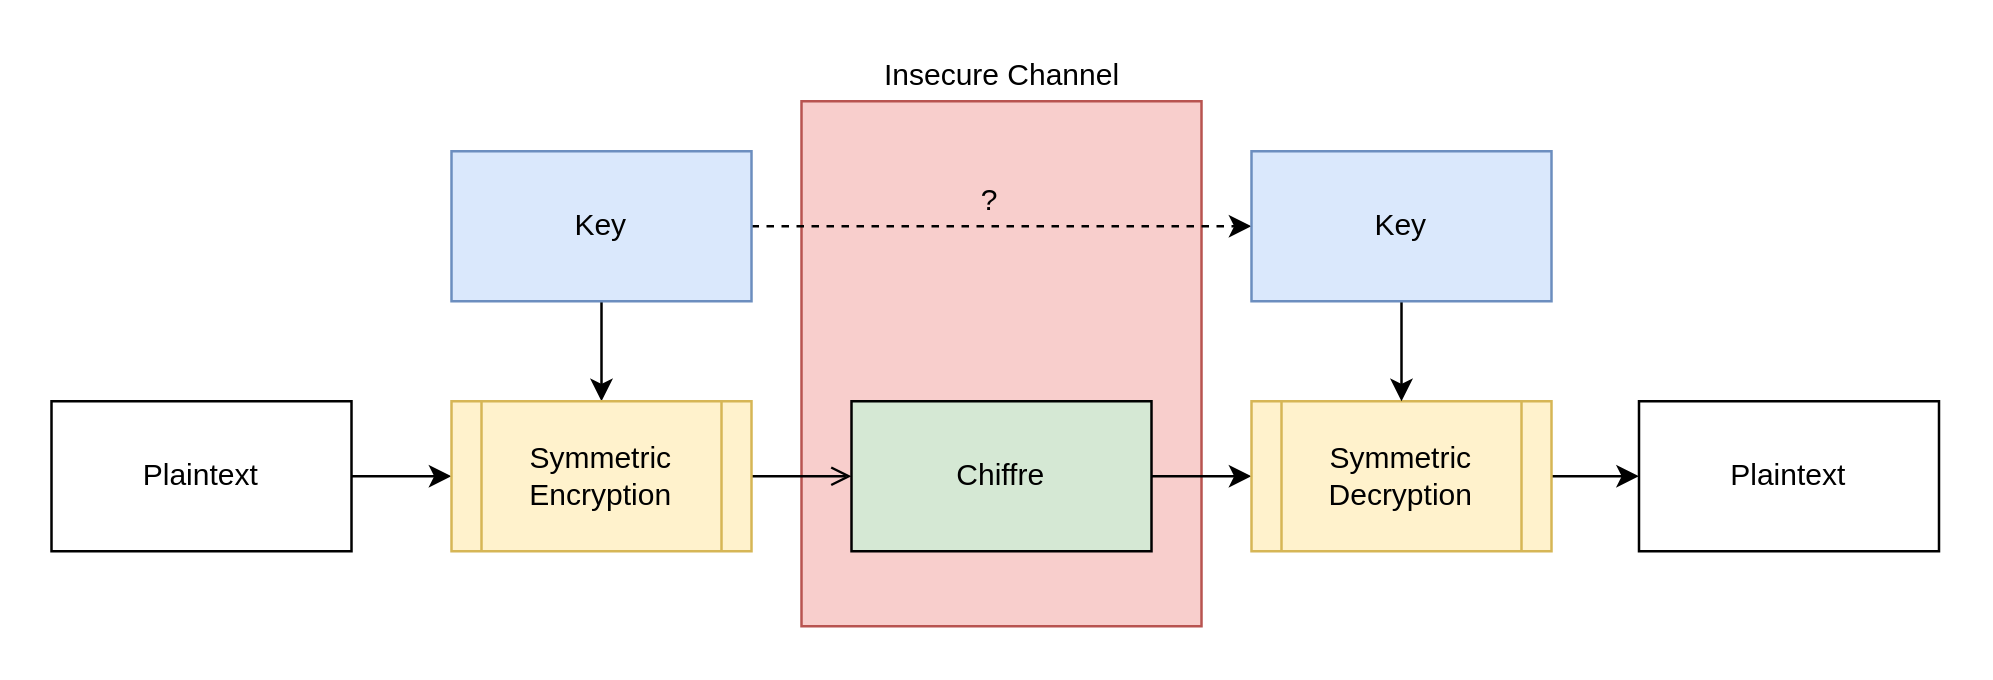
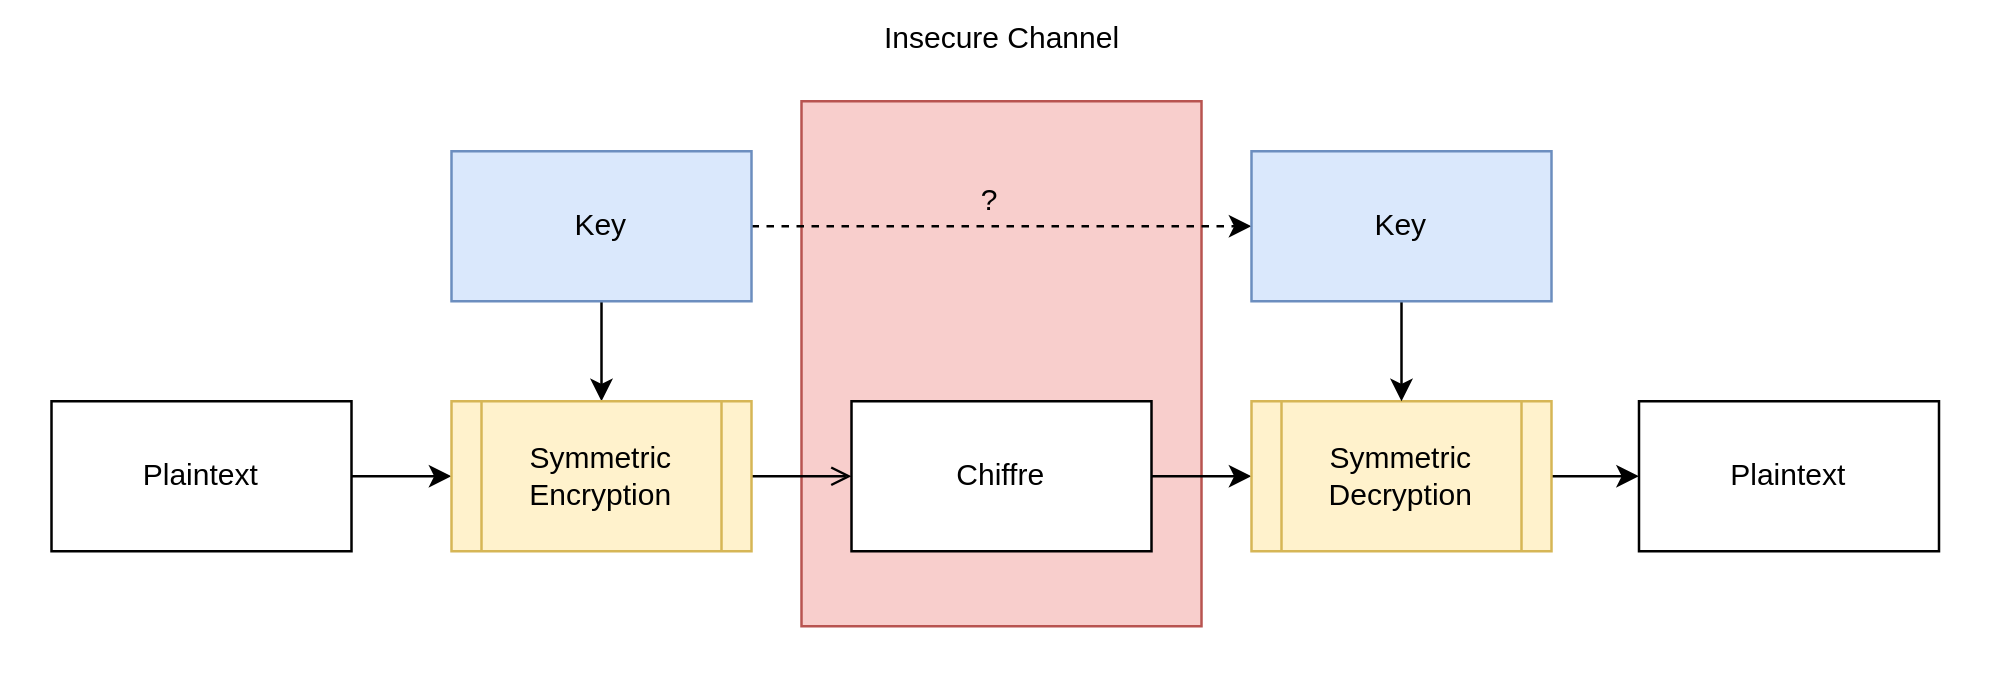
- <mxCell id="17" value="Insecure Channel" style="text;html=1;align=center;verticalAlign=middle;resizable=0;points=[];autosize=1;" vertex="1" parent="1"><mxGeometry x="345" y="20" width="110" height="20" as="geometry" /></mxCell>
+ <mxCell id="17" value="Insecure Channel" style="text;html=1;align=center;verticalAlign=middle;resizable=0;points=[];autosize=1;" vertex="1" parent="1"><mxGeometry x="345" y="5" width="110" height="20" as="geometry" /></mxCell>
- <mxCell id="11" value="Chiffre" style="rounded=0;whiteSpace=wrap;html=1;fillColor=#d5e8d4;" vertex="1" parent="1"><mxGeometry x="340" y="160" width="120" height="60" as="geometry" /></mxCell>
+ <mxCell id="11" value="Chiffre" style="rounded=0;whiteSpace=wrap;html=1;" vertex="1" parent="1"><mxGeometry x="340" y="160" width="120" height="60" as="geometry" /></mxCell>
